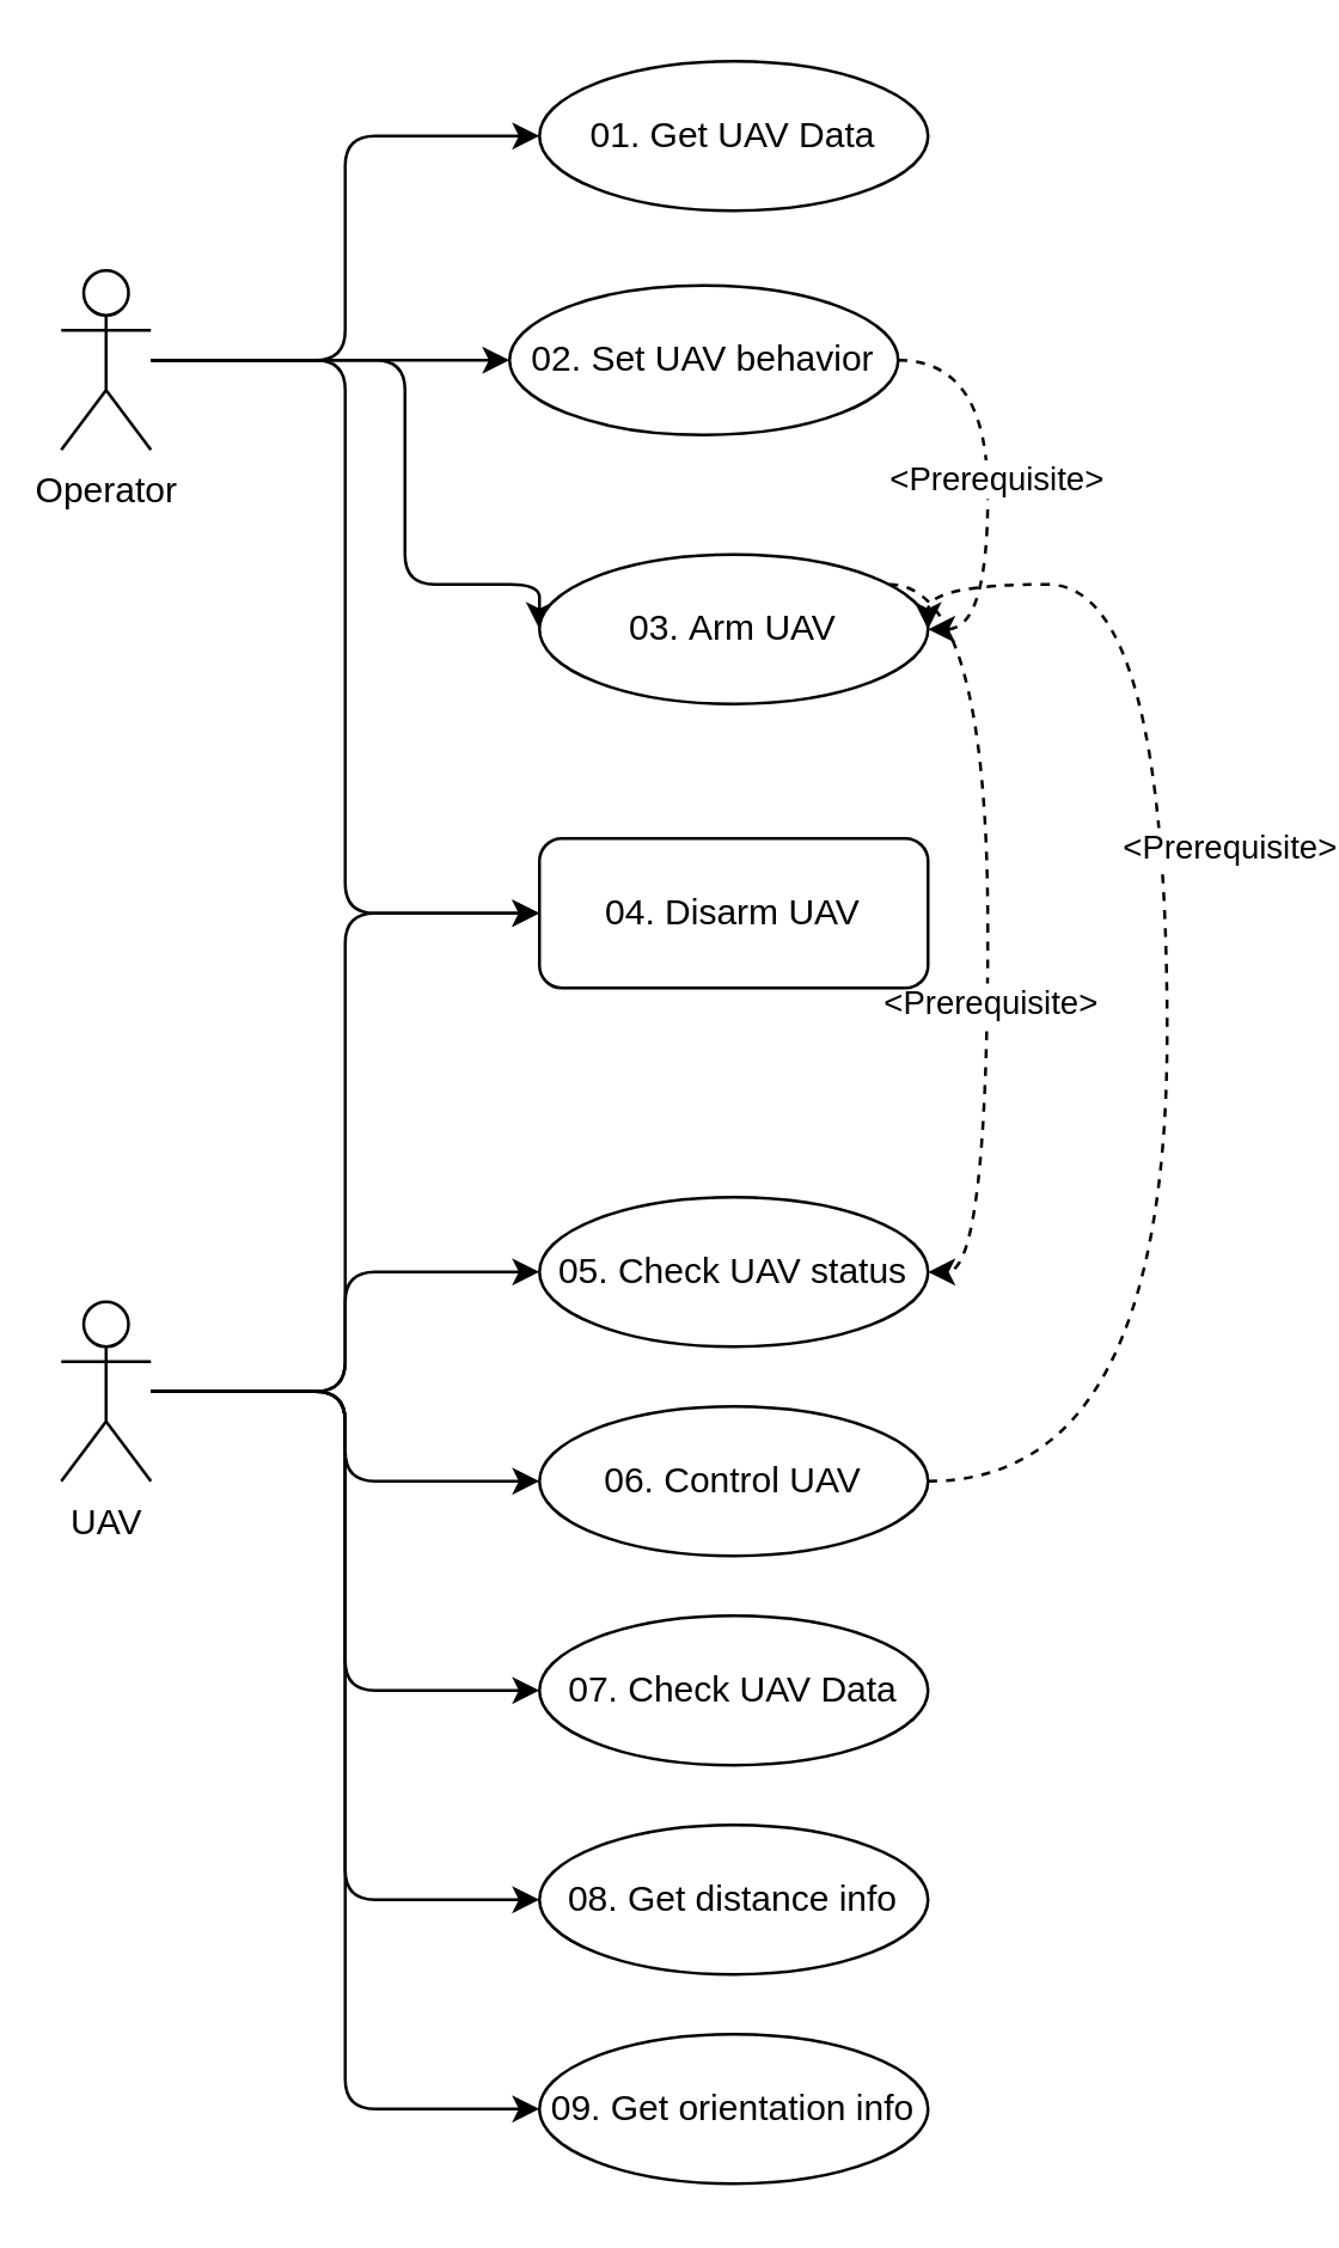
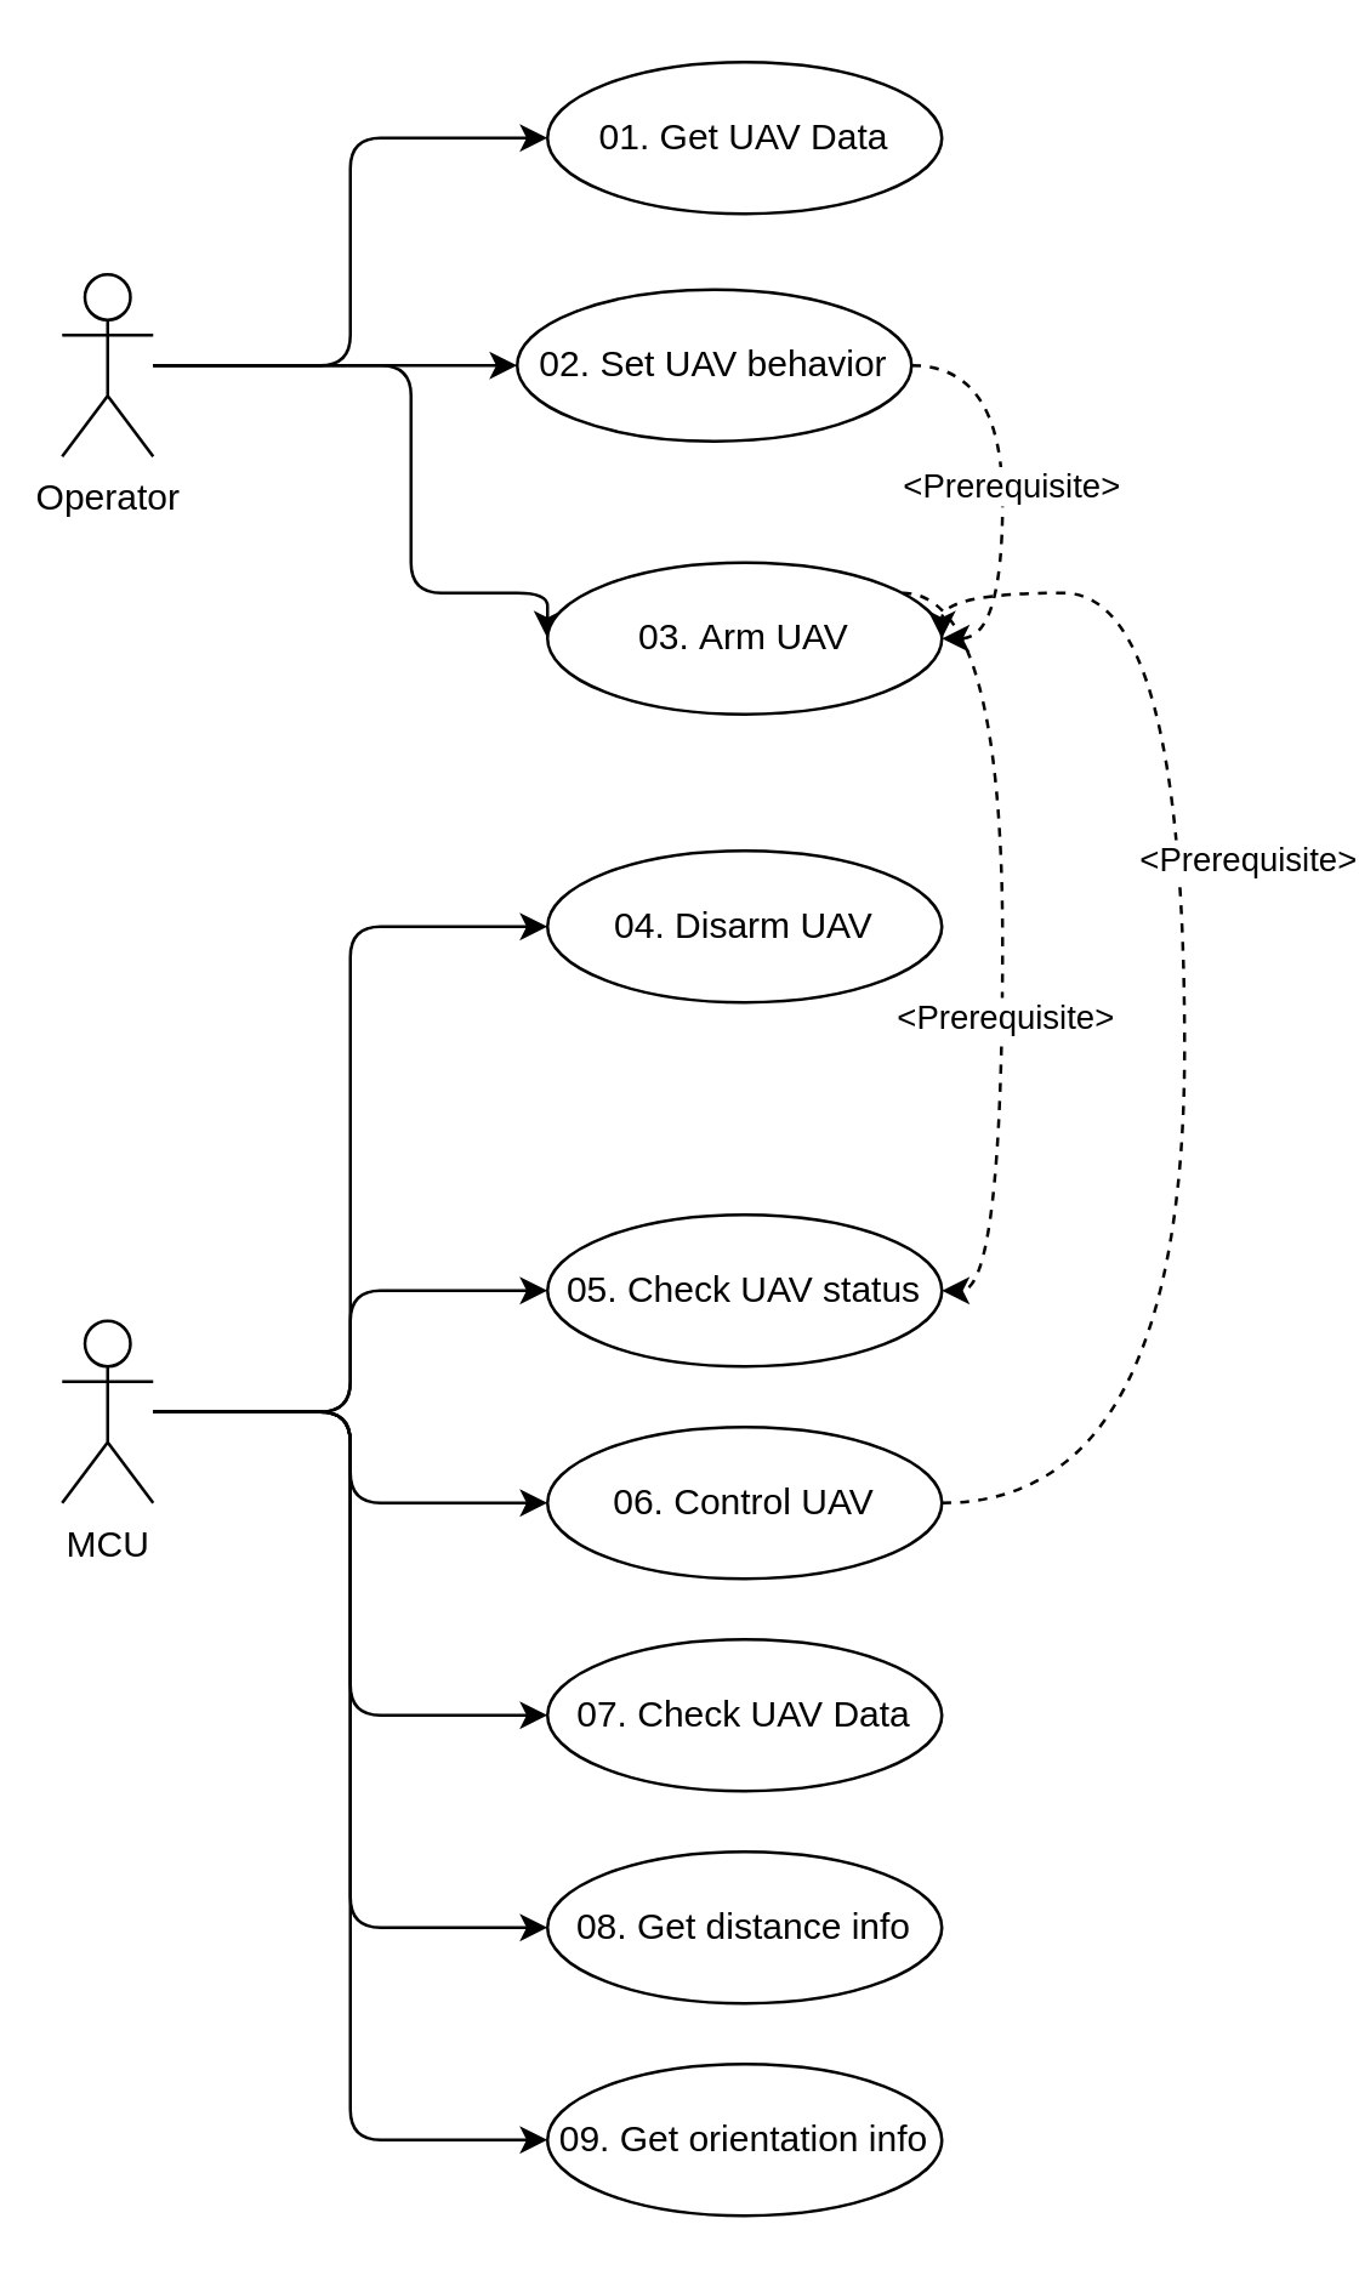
- <mxCell id="5" style="edgeStyle=orthogonalEdgeStyle;rounded=1;orthogonalLoop=1;jettySize=auto;html=1;entryX=0;entryY=0.5;entryDx=0;entryDy=0;curved=0;" edge="1" parent="1" source="6" target="27"><mxGeometry relative="1" as="geometry" /></mxCell>
- <mxCell id="27" value="04. Disarm UAV" style="whiteSpace=wrap;html=1;rounded=1;" vertex="1" parent="1"><mxGeometry x="180" y="280" width="130" height="50" as="geometry" /></mxCell>
+ <mxCell id="27" value="04. Disarm UAV" style="ellipse;whiteSpace=wrap;html=1;" vertex="1" parent="1"><mxGeometry x="180" y="280" width="130" height="50" as="geometry" /></mxCell>
- <mxCell id="13" value="UAV" style="shape=umlActor;verticalLabelPosition=bottom;verticalAlign=top;html=1;outlineConnect=0;" vertex="1" parent="1"><mxGeometry x="20" y="435" width="30" height="60" as="geometry" /></mxCell>
+ <mxCell id="13" value="MCU" style="shape=umlActor;verticalLabelPosition=bottom;verticalAlign=top;html=1;outlineConnect=0;" vertex="1" parent="1"><mxGeometry x="20" y="435" width="30" height="60" as="geometry" /></mxCell>
